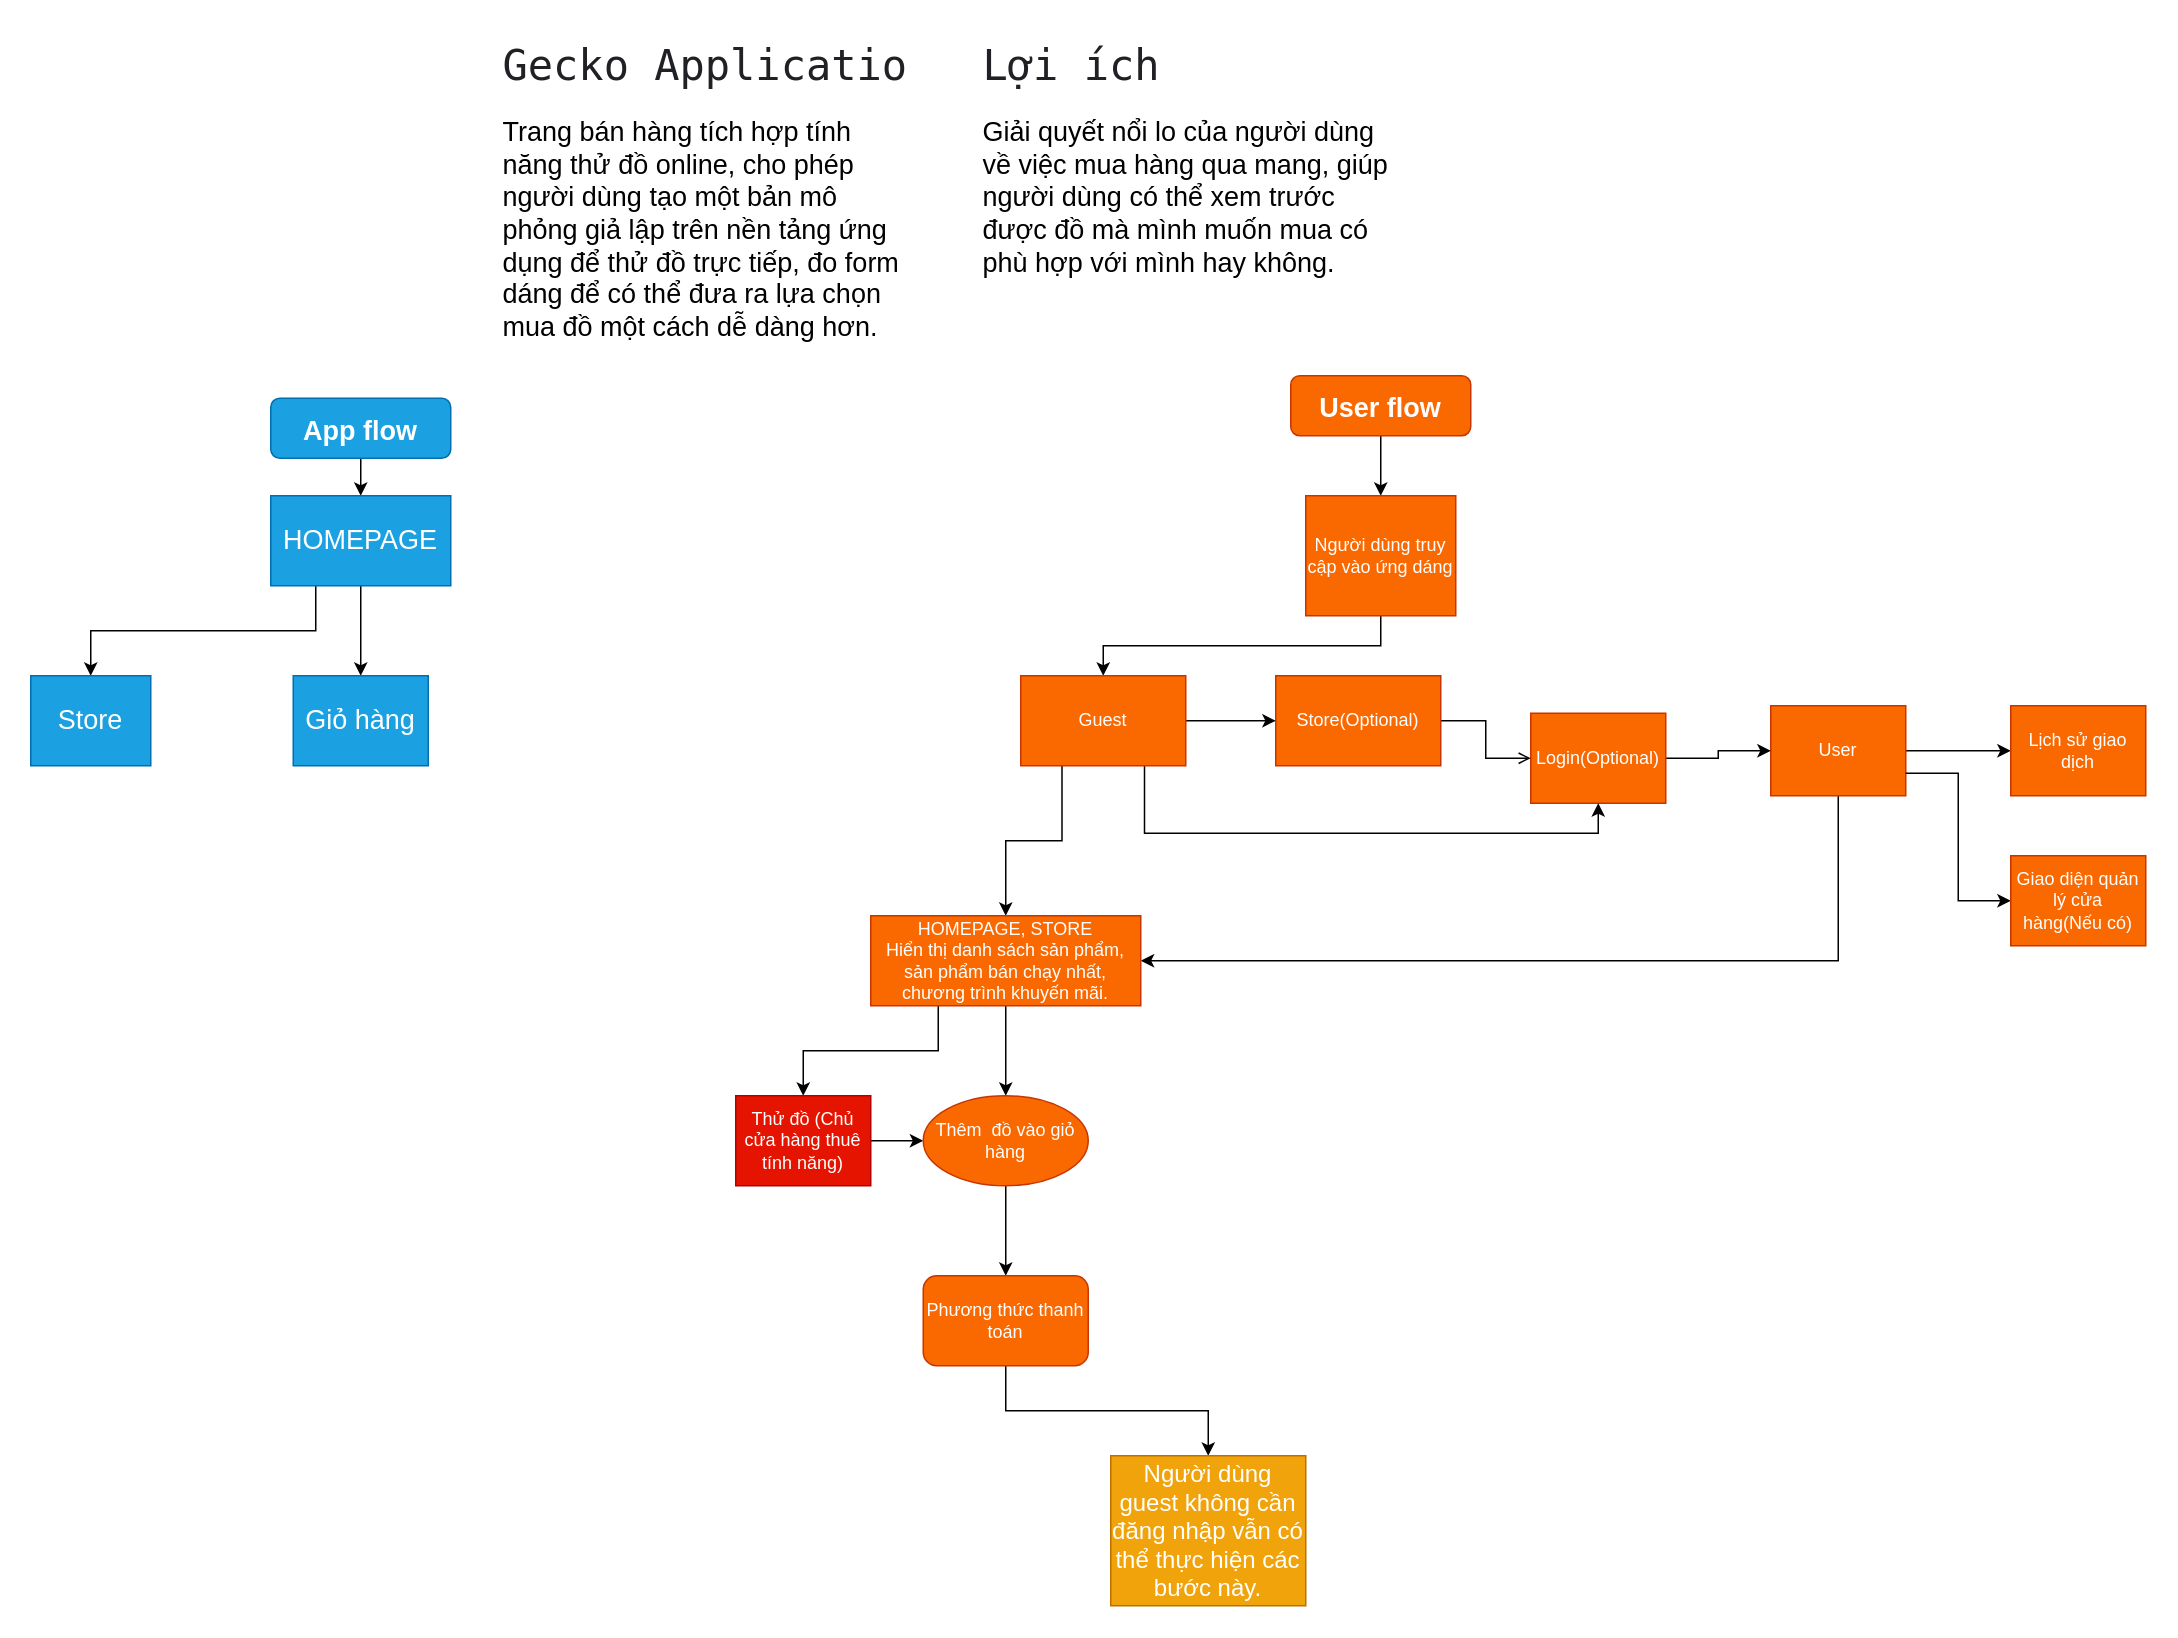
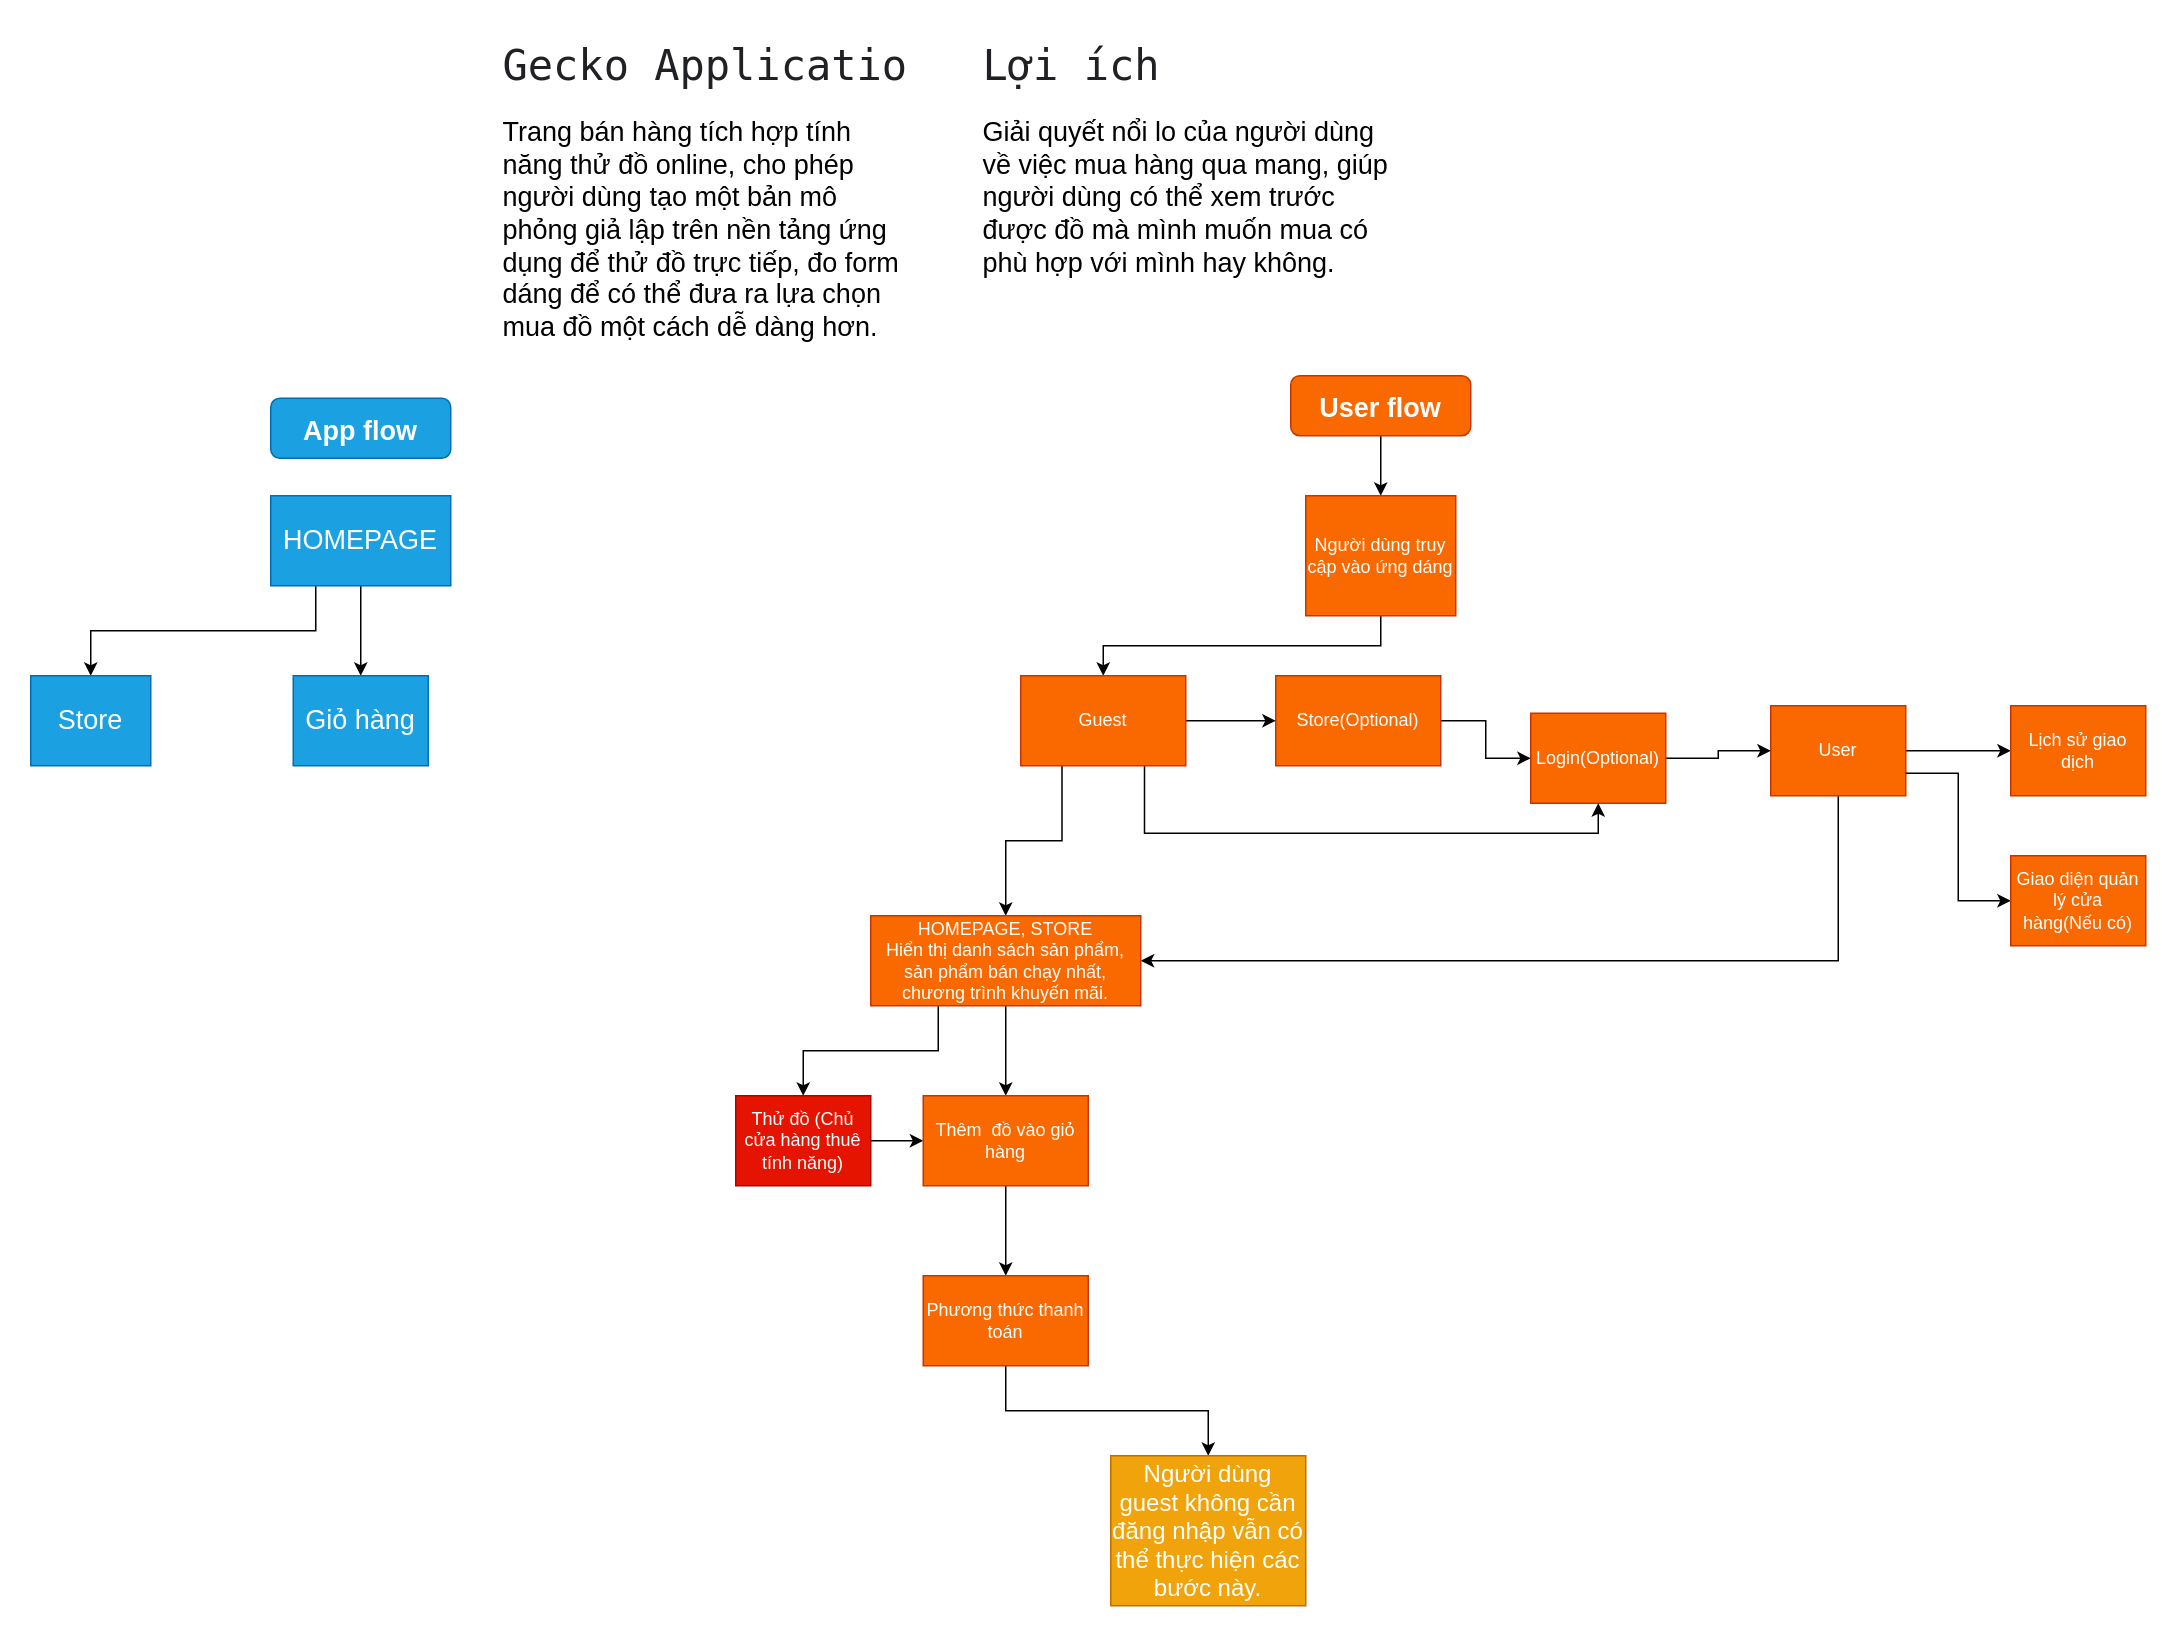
- <mxCell id="2" style="edgeStyle=orthogonalEdgeStyle;rounded=0;orthogonalLoop=1;jettySize=auto;html=1;exitX=0.5;exitY=1;exitDx=0;exitDy=0;entryX=0.5;entryY=0;entryDx=0;entryDy=0;" edge="1" parent="1" source="3" target="35"><mxGeometry relative="1" as="geometry" /></mxCell>
- <mxCell id="15" style="edgeStyle=orthogonalEdgeStyle;rounded=0;orthogonalLoop=1;jettySize=auto;html=1;exitX=1;exitY=0.5;exitDx=0;exitDy=0;entryX=0;entryY=0.5;entryDx=0;entryDy=0;endArrow=open;" edge="1" parent="1" source="16" target="14"><mxGeometry relative="1" as="geometry" /></mxCell>
+ <mxCell id="15" style="edgeStyle=orthogonalEdgeStyle;rounded=0;orthogonalLoop=1;jettySize=auto;html=1;exitX=1;exitY=0.5;exitDx=0;exitDy=0;entryX=0;entryY=0.5;entryDx=0;entryDy=0;" edge="1" parent="1" source="16" target="14"><mxGeometry relative="1" as="geometry" /></mxCell>
- <mxCell id="28" value="&lt;font color=&quot;#ffffff&quot;&gt;Thêm&amp;nbsp; đồ vào giỏ hàng&lt;/font&gt;" style="ellipse;whiteSpace=wrap;html=1;fillColor=#fa6800;strokeColor=#C73500;fontColor=#000000;" vertex="1" parent="1"><mxGeometry x="615" y="730" width="110" height="60" as="geometry" /></mxCell>
+ <mxCell id="28" value="&lt;font color=&quot;#ffffff&quot;&gt;Thêm&amp;nbsp; đồ vào giỏ hàng&lt;/font&gt;" style="rounded=0;whiteSpace=wrap;html=1;fillColor=#fa6800;strokeColor=#C73500;fontColor=#000000;" vertex="1" parent="1"><mxGeometry x="615" y="730" width="110" height="60" as="geometry" /></mxCell>
- <mxCell id="30" value="&lt;font color=&quot;#ffffff&quot;&gt;Phương thức thanh toán&lt;/font&gt;" style="whiteSpace=wrap;html=1;fillColor=#fa6800;strokeColor=#C73500;fontColor=#000000;rounded=1;" vertex="1" parent="1"><mxGeometry x="615" y="850" width="110" height="60" as="geometry" /></mxCell>
+ <mxCell id="30" value="&lt;font color=&quot;#ffffff&quot;&gt;Phương thức thanh toán&lt;/font&gt;" style="rounded=0;whiteSpace=wrap;html=1;fillColor=#fa6800;strokeColor=#C73500;fontColor=#000000;" vertex="1" parent="1"><mxGeometry x="615" y="850" width="110" height="60" as="geometry" /></mxCell>
